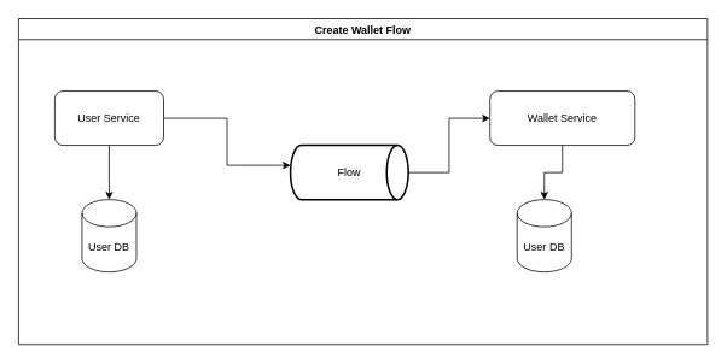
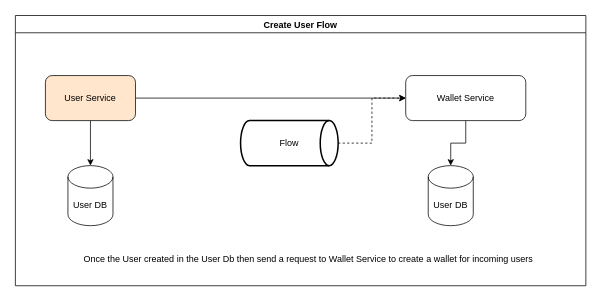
- <mxCell id="2" value="Create Wallet Flow" style="swimlane;rounded=0;" vertex="1" parent="1"><mxGeometry x="20" y="20" width="760" height="360" as="geometry" /></mxCell>
+ <mxCell id="2" value="Create User Flow" style="swimlane;rounded=0;" vertex="1" parent="1"><mxGeometry x="20" y="20" width="760" height="360" as="geometry" /></mxCell>
- <mxCell id="5" value="User Service" style="rounded=1;whiteSpace=wrap;html=1;" vertex="1" parent="2"><mxGeometry x="40" y="80" width="120" height="60" as="geometry" /></mxCell>
+ <mxCell id="5" value="User Service" style="rounded=1;whiteSpace=wrap;html=1;fillColor=#ffe6cc;" vertex="1" parent="2"><mxGeometry x="40" y="80" width="120" height="60" as="geometry" /></mxCell>
- <mxCell id="4" style="edgeStyle=orthogonalEdgeStyle;rounded=0;orthogonalLoop=1;jettySize=auto;html=1;exitX=1;exitY=0.5;exitDx=0;exitDy=0;entryX=0;entryY=0.367;entryDx=0;entryDy=0;entryPerimeter=0;" edge="1" parent="2" source="5" target="8"><mxGeometry relative="1" as="geometry" /></mxCell>
+ <mxCell id="4" style="edgeStyle=orthogonalEdgeStyle;rounded=0;orthogonalLoop=1;jettySize=auto;html=1;exitX=1;exitY=0.5;exitDx=0;exitDy=0;" edge="1" parent="2" source="5" target="10"><mxGeometry relative="1" as="geometry" /></mxCell>
- <mxCell id="7" style="edgeStyle=orthogonalEdgeStyle;rounded=0;orthogonalLoop=1;jettySize=auto;html=1;exitX=1;exitY=0.5;exitDx=0;exitDy=0;exitPerimeter=0;entryX=0;entryY=0.5;entryDx=0;entryDy=0;" edge="1" parent="2" source="8" target="10"><mxGeometry relative="1" as="geometry" /></mxCell>
+ <mxCell id="7" style="edgeStyle=orthogonalEdgeStyle;rounded=0;orthogonalLoop=1;jettySize=auto;html=1;exitX=1;exitY=0.5;exitDx=0;exitDy=0;exitPerimeter=0;entryX=0;entryY=0.5;entryDx=0;entryDy=0;dashed=1;" edge="1" parent="2" source="8" target="10"><mxGeometry relative="1" as="geometry" /></mxCell>
+ <mxCell id="12" value="Once the User created in the User Db then send a request to Wallet Service to create a wallet for incoming users" style="text;html=1;align=center;verticalAlign=middle;resizable=0;points=[];autosize=1;strokeColor=none;fillColor=none;" vertex="1" parent="2"><mxGeometry x="80" y="310" width="620" height="30" as="geometry" /></mxCell>
